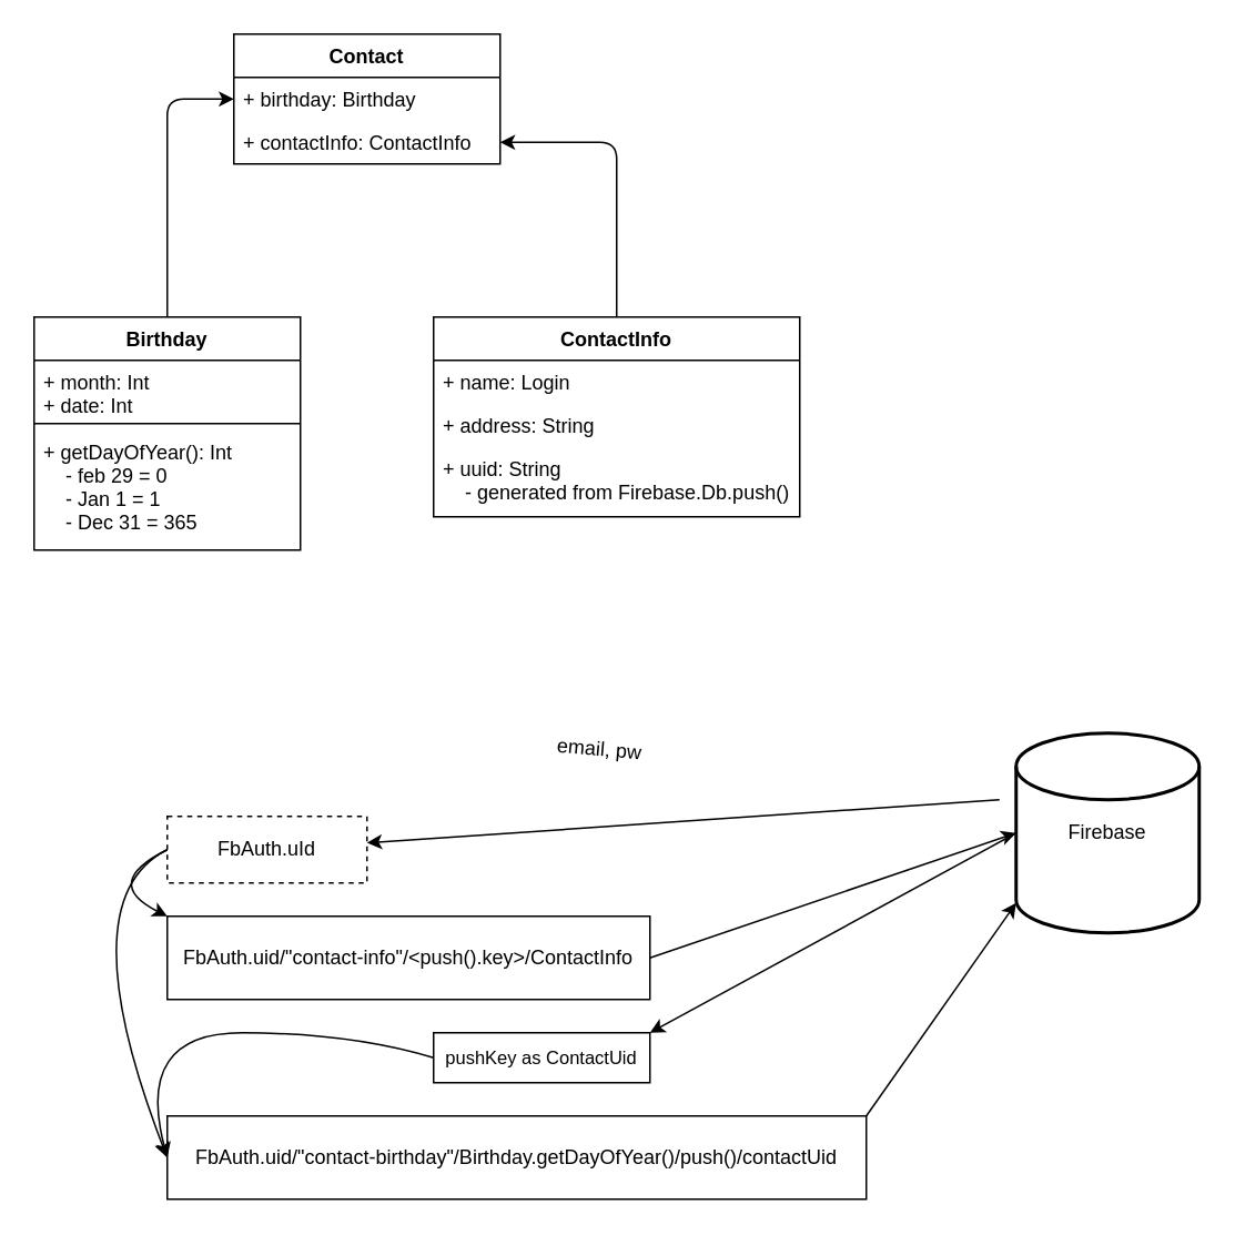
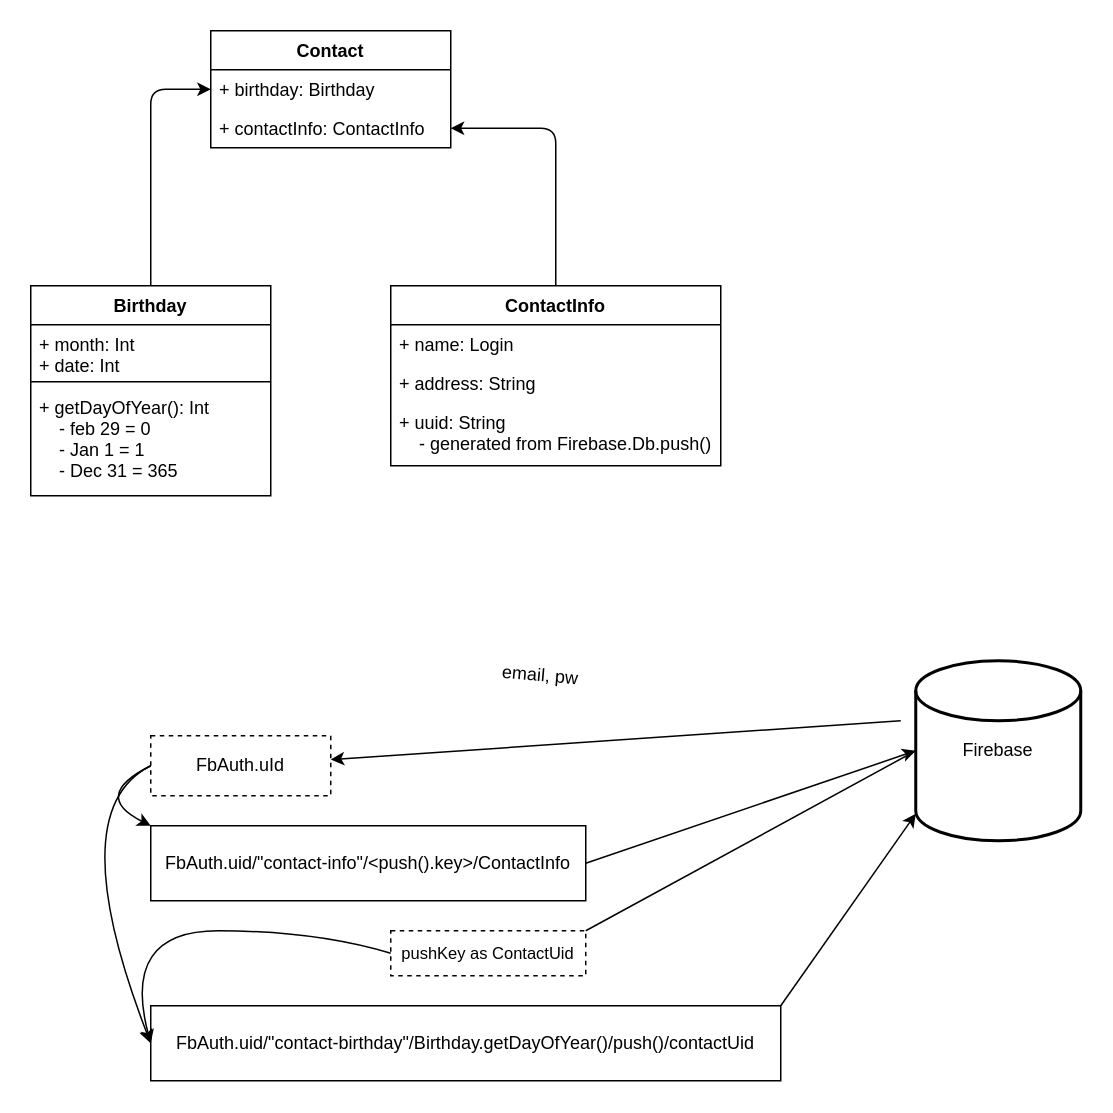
- <mxCell id="25" value="" style="endArrow=classic;html=1;exitX=0;exitY=0.5;exitDx=0;exitDy=0;exitPerimeter=0;entryX=1;entryY=0;entryDx=0;entryDy=0;" edge="1" parent="1" source="15" target="24"><mxGeometry width="50" height="50" relative="1" as="geometry"><mxPoint x="520" y="470" as="sourcePoint" /><mxPoint x="570" y="420" as="targetPoint" /></mxGeometry></mxCell>
+ <mxCell id="25" value="" style="endArrow=none;html=1;exitX=0;exitY=0.5;exitDx=0;exitDy=0;exitPerimeter=0;entryX=1;entryY=0;entryDx=0;entryDy=0;" edge="1" parent="1" source="15" target="24"><mxGeometry width="50" height="50" relative="1" as="geometry"><mxPoint x="520" y="470" as="sourcePoint" /><mxPoint x="570" y="420" as="targetPoint" /></mxGeometry></mxCell>
- <mxCell id="24" value="&lt;span style=&quot;font-size: 11px ; background-color: rgb(255 , 255 , 255)&quot;&gt;pushKey as ContactUid&lt;/span&gt;" style="rounded=0;whiteSpace=wrap;html=1;" vertex="1" parent="1"><mxGeometry x="260" y="620" width="130" height="30" as="geometry" /></mxCell>
+ <mxCell id="24" value="&lt;span style=&quot;font-size: 11px ; background-color: rgb(255 , 255 , 255)&quot;&gt;pushKey as ContactUid&lt;/span&gt;" style="rounded=0;whiteSpace=wrap;html=1;dashed=1;" vertex="1" parent="1"><mxGeometry x="260" y="620" width="130" height="30" as="geometry" /></mxCell>
